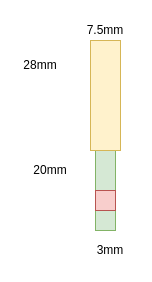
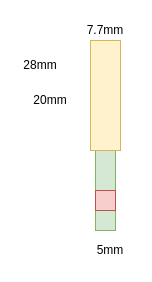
- <mxCell id="2" value="7.5mm" style="text;html=1;strokeColor=none;fillColor=none;align=center;verticalAlign=middle;whiteSpace=wrap;rounded=0;" vertex="1" parent="1"><mxGeometry x="85" y="20" width="40" height="20" as="geometry" /></mxCell>
+ <mxCell id="2" value="7.7mm" style="text;html=1;strokeColor=none;fillColor=none;align=center;verticalAlign=middle;whiteSpace=wrap;rounded=0;" vertex="1" parent="1"><mxGeometry x="85" y="20" width="40" height="20" as="geometry" /></mxCell>
- <mxCell id="6" value="20mm" style="text;html=1;strokeColor=none;fillColor=none;align=center;verticalAlign=middle;whiteSpace=wrap;rounded=0;" vertex="1" parent="1"><mxGeometry x="30" y="160" width="40" height="20" as="geometry" /></mxCell>
+ <mxCell id="6" value="20mm" style="text;html=1;strokeColor=none;fillColor=none;align=center;verticalAlign=middle;whiteSpace=wrap;rounded=0;" vertex="1" parent="1"><mxGeometry x="30" y="90" width="40" height="20" as="geometry" /></mxCell>
- <mxCell id="5" value="3mm" style="text;html=1;strokeColor=none;fillColor=none;align=center;verticalAlign=middle;whiteSpace=wrap;rounded=0;" vertex="1" parent="1"><mxGeometry x="90" y="240" width="40" height="20" as="geometry" /></mxCell>
+ <mxCell id="5" value="5mm" style="text;html=1;strokeColor=none;fillColor=none;align=center;verticalAlign=middle;whiteSpace=wrap;rounded=0;" vertex="1" parent="1"><mxGeometry x="90" y="240" width="40" height="20" as="geometry" /></mxCell>
